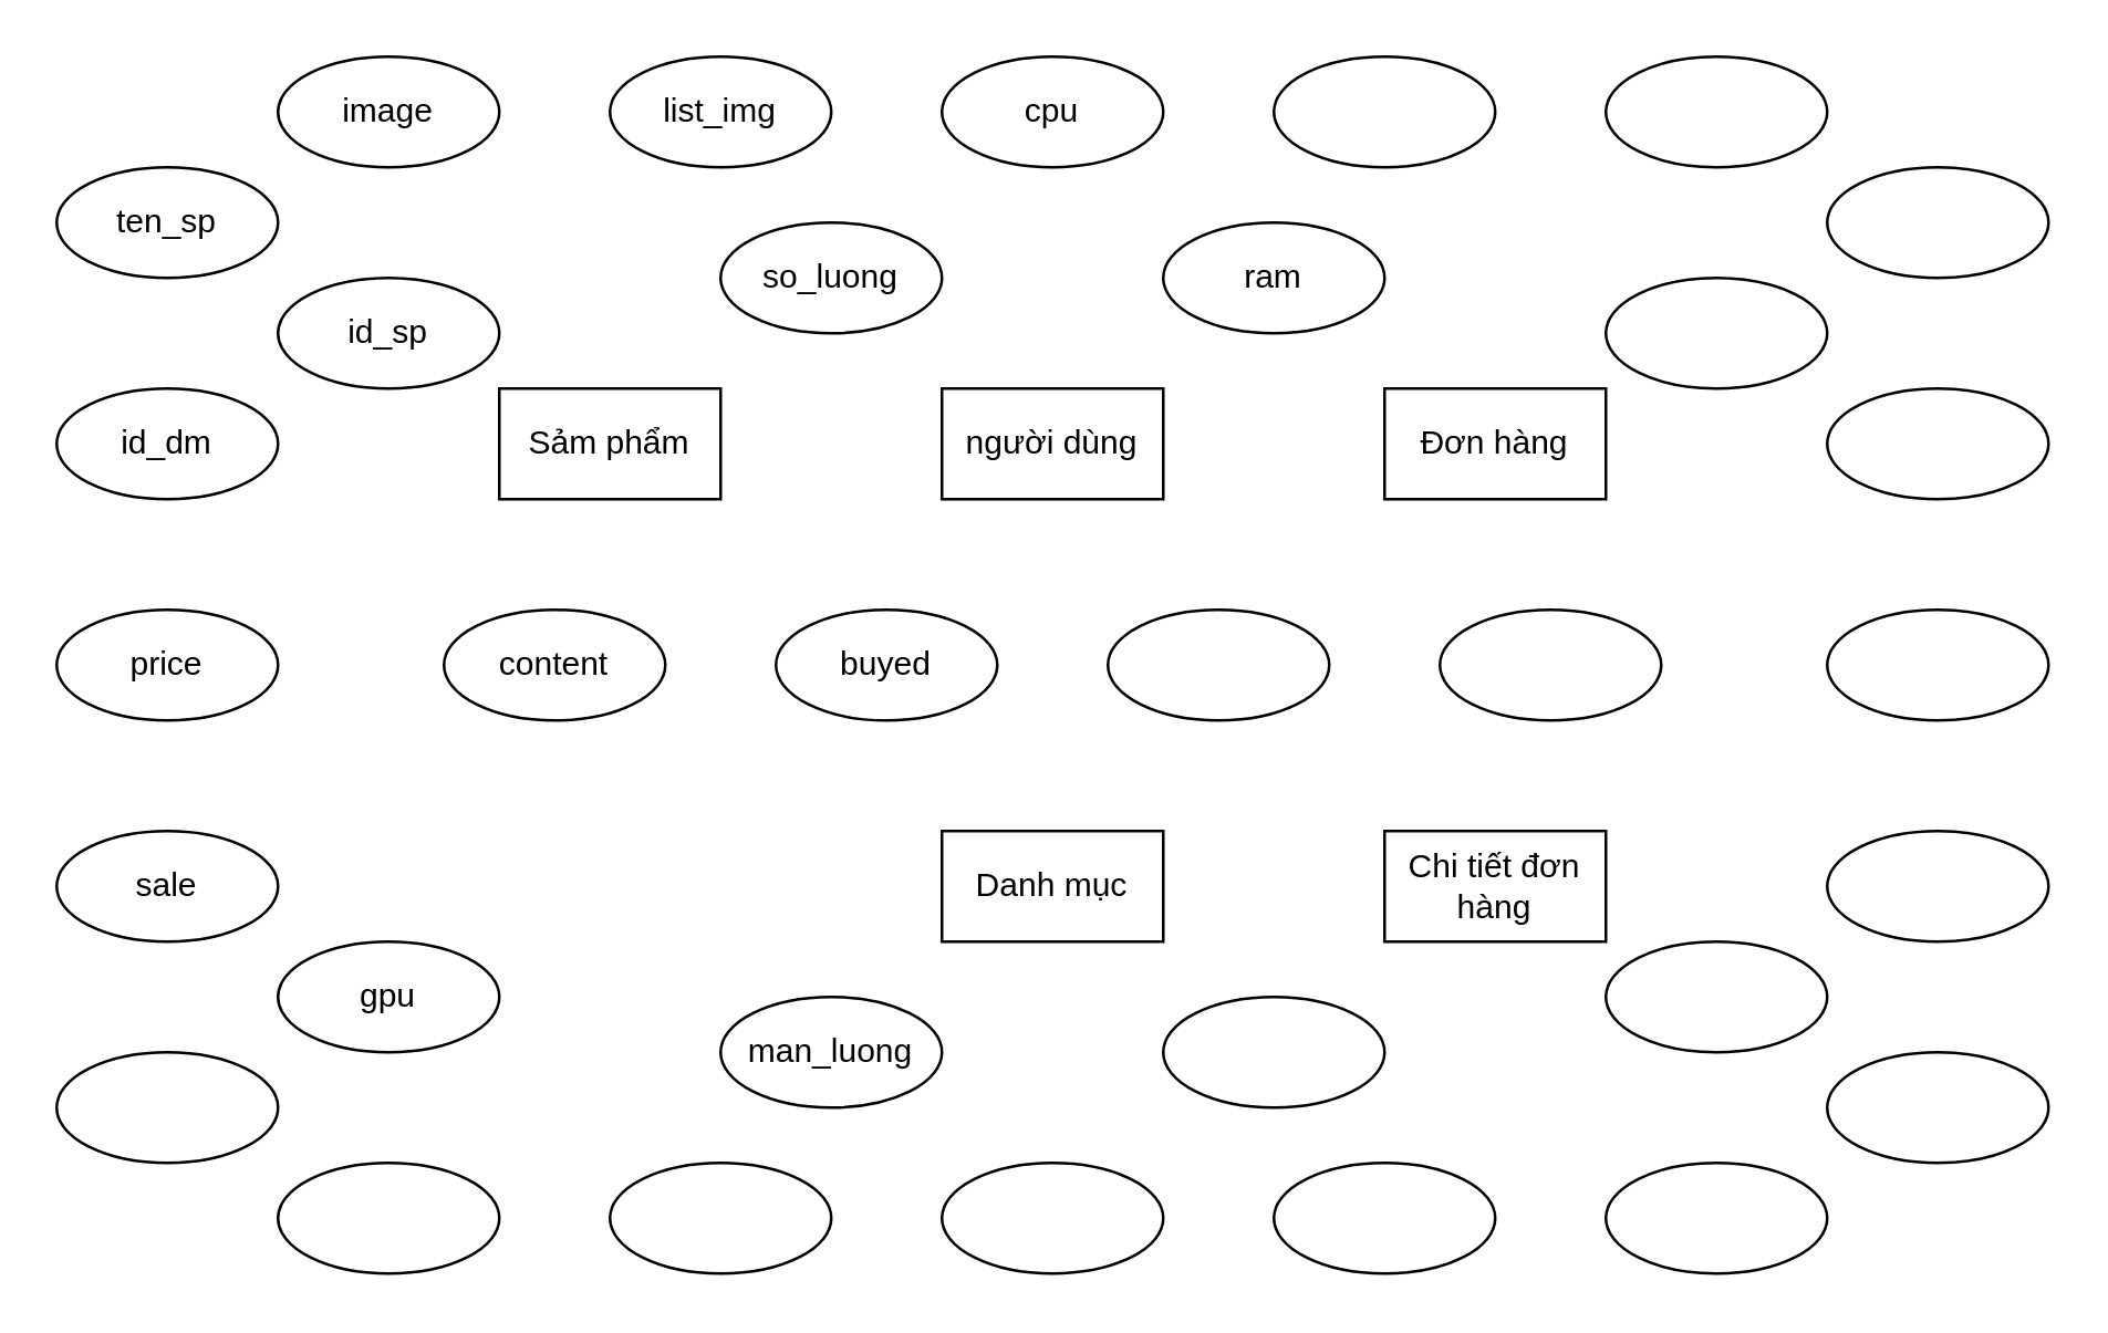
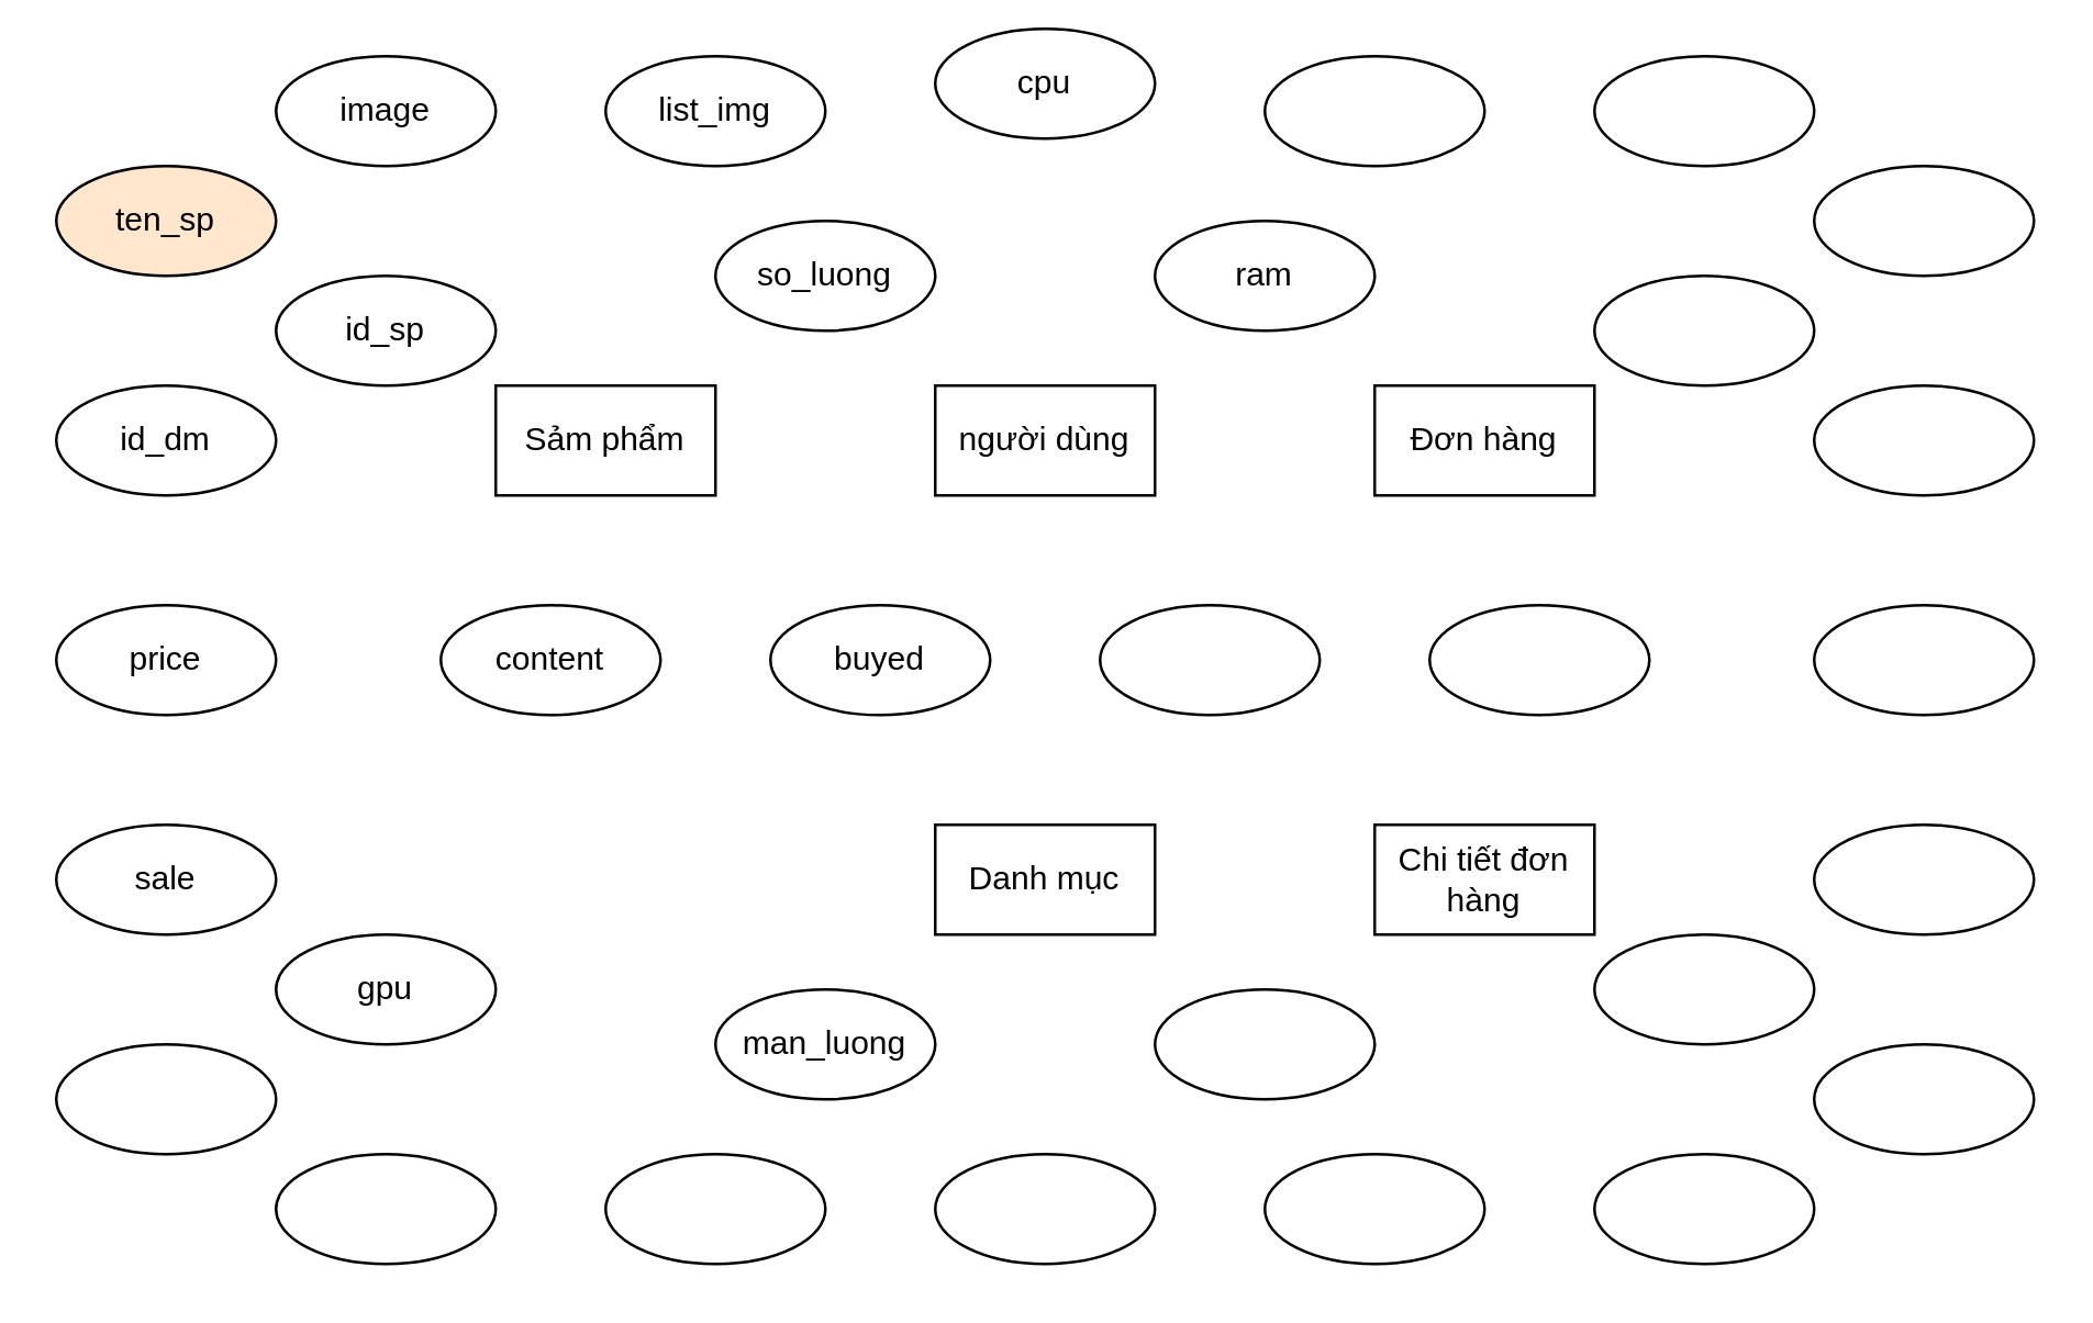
- <mxCell id="31" value="cpu" style="ellipse;whiteSpace=wrap;html=1;" parent="1" vertex="1"><mxGeometry x="340" y="20" width="80" height="40" as="geometry" /></mxCell>
+ <mxCell id="31" value="cpu" style="ellipse;whiteSpace=wrap;html=1;" parent="1" vertex="1"><mxGeometry x="340" y="10" width="80" height="40" as="geometry" /></mxCell>
- <mxCell id="7" value="ten_sp" style="ellipse;whiteSpace=wrap;html=1;" parent="1" vertex="1"><mxGeometry x="20" y="60" width="80" height="40" as="geometry" /></mxCell>
+ <mxCell id="7" value="ten_sp" style="ellipse;whiteSpace=wrap;html=1;fillColor=#ffe6cc;" parent="1" vertex="1"><mxGeometry x="20" y="60" width="80" height="40" as="geometry" /></mxCell>
